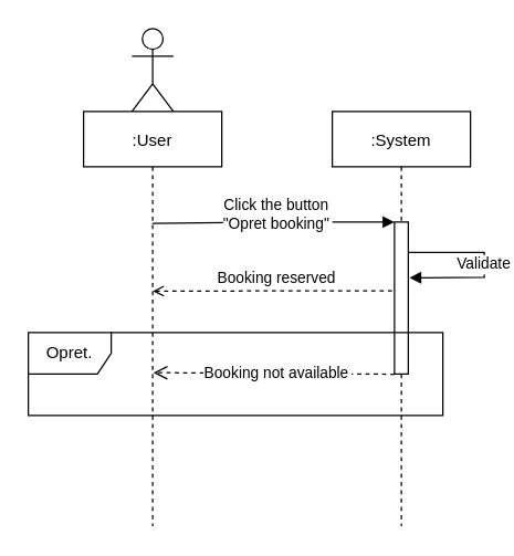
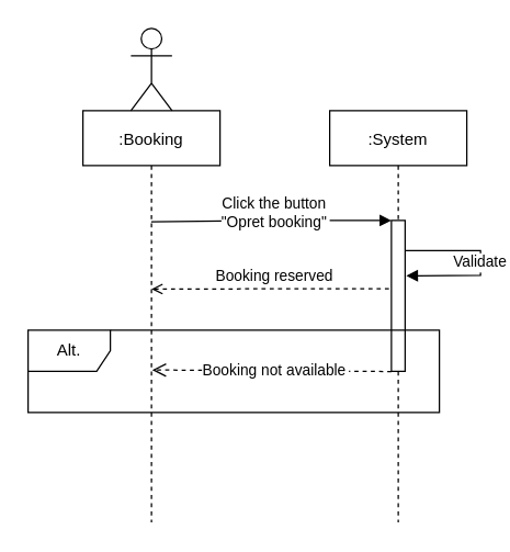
- <mxCell id="2" value=":User" style="shape=umlLifeline;perimeter=lifelinePerimeter;container=1;collapsible=0;recursiveResize=0;rounded=0;shadow=0;strokeWidth=1;" parent="1" vertex="1"><mxGeometry x="60" y="80" width="100" height="300" as="geometry" /></mxCell>
+ <mxCell id="2" value=":Booking" style="shape=umlLifeline;perimeter=lifelinePerimeter;container=1;collapsible=0;recursiveResize=0;rounded=0;shadow=0;strokeWidth=1;" parent="1" vertex="1"><mxGeometry x="60" y="80" width="100" height="300" as="geometry" /></mxCell>
- <mxCell id="10" value="Opret." style="shape=umlFrame;whiteSpace=wrap;html=1;" parent="1" vertex="1"><mxGeometry x="20" y="240" width="300" height="60" as="geometry" /></mxCell>
+ <mxCell id="10" value="Alt." style="shape=umlFrame;whiteSpace=wrap;html=1;" parent="1" vertex="1"><mxGeometry x="20" y="240" width="300" height="60" as="geometry" /></mxCell>
